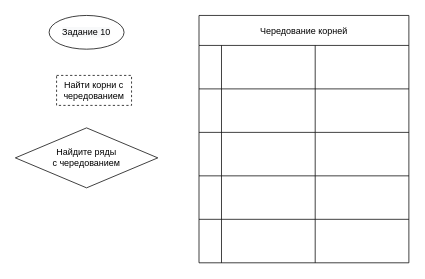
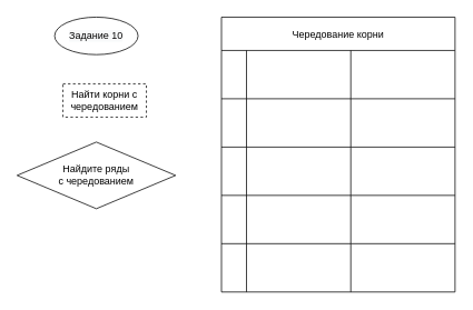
- <mxCell id="5" value="Чередование корней" style="shape=table;childLayout=tableLayout;startSize=40;collapsible=0;recursiveResize=0;expand=0;fillColor=none;" vertex="1" parent="1"><mxGeometry x="265" y="20" width="280" height="330" as="geometry" /></mxCell>
+ <mxCell id="5" value="Чередование корни" style="shape=table;childLayout=tableLayout;startSize=40;collapsible=0;recursiveResize=0;expand=0;fillColor=none;" vertex="1" parent="1"><mxGeometry x="265" y="20" width="280" height="330" as="geometry" /></mxCell>
